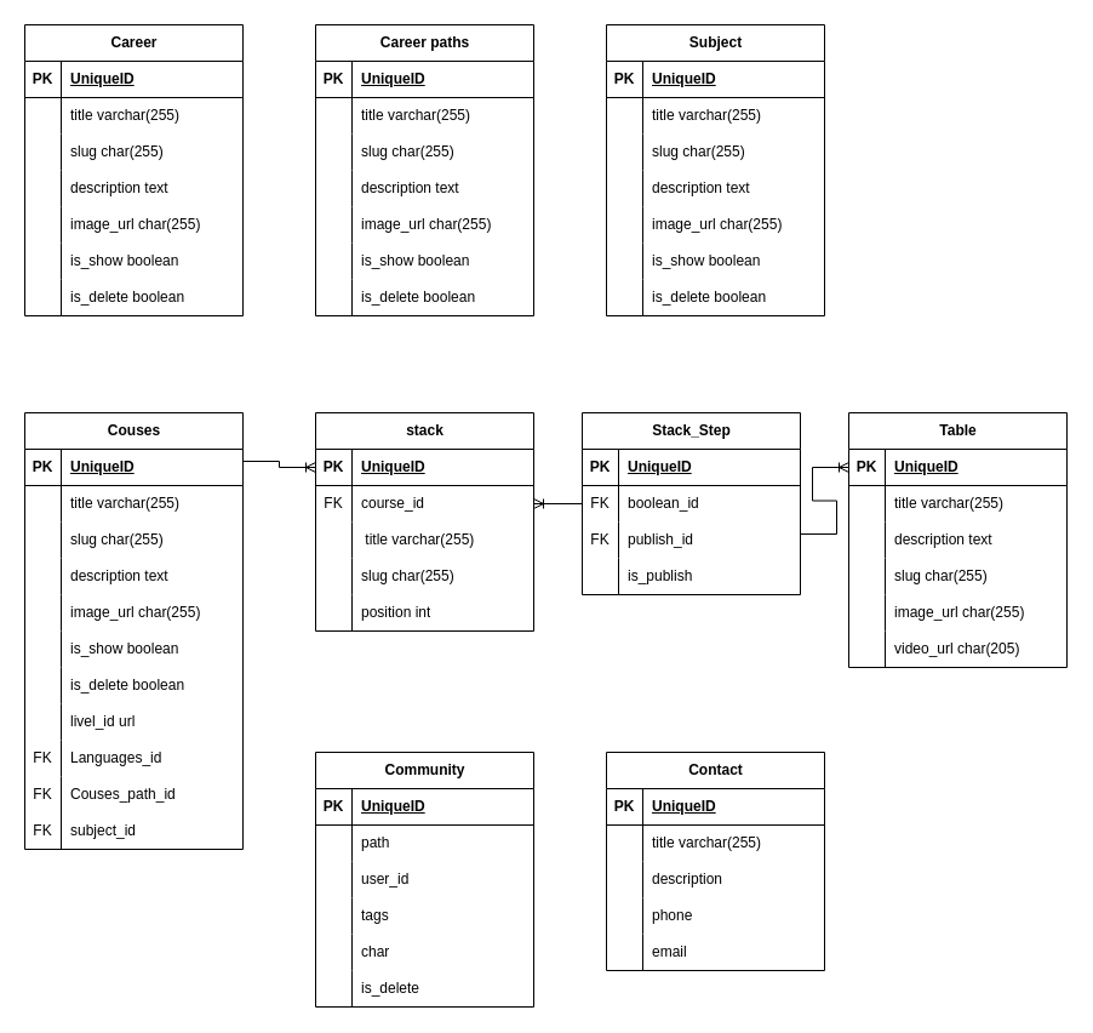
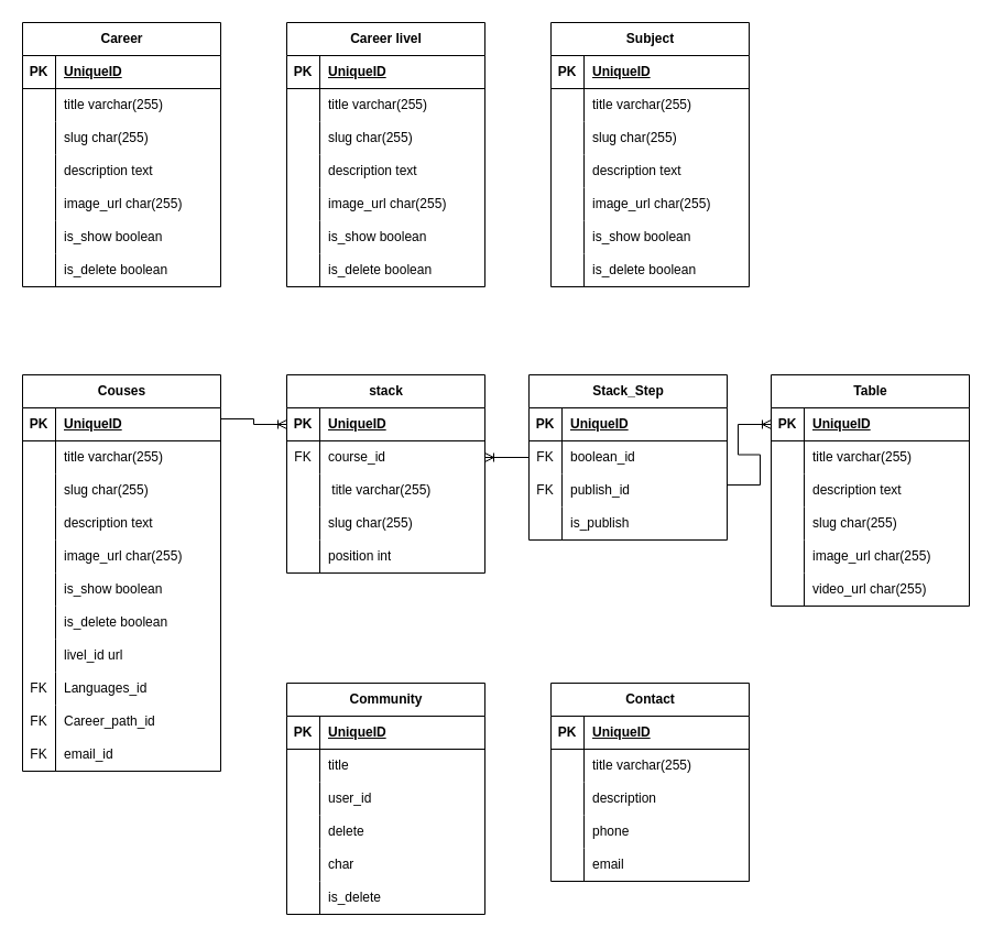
- <mxCell id="24" value="&lt;div&gt;Career paths&lt;/div&gt;" style="shape=table;startSize=30;container=1;collapsible=1;childLayout=tableLayout;fixedRows=1;rowLines=0;fontStyle=1;align=center;resizeLast=1;html=1;fontFamily=Helvetica;fontSize=12;fontColor=default;fillColor=none;gradientColor=none;" vertex="1" parent="1"><mxGeometry x="260" y="20" width="180" height="240" as="geometry" /></mxCell>
+ <mxCell id="24" value="&lt;div&gt;Career livel&lt;/div&gt;" style="shape=table;startSize=30;container=1;collapsible=1;childLayout=tableLayout;fixedRows=1;rowLines=0;fontStyle=1;align=center;resizeLast=1;html=1;fontFamily=Helvetica;fontSize=12;fontColor=default;fillColor=none;gradientColor=none;" vertex="1" parent="1"><mxGeometry x="260" y="20" width="180" height="240" as="geometry" /></mxCell>
- <mxCell id="153" value="video_url char(205)" style="shape=partialRectangle;connectable=0;fillColor=none;top=0;left=0;bottom=0;right=0;align=left;spacingLeft=6;overflow=hidden;fontFamily=Helvetica;fontSize=12;fontColor=default;html=1;" vertex="1" parent="151"><mxGeometry x="30" width="150" height="30" as="geometry"><mxRectangle width="150" height="30" as="alternateBounds" /></mxGeometry></mxCell>
+ <mxCell id="153" value="video_url char(255)" style="shape=partialRectangle;connectable=0;fillColor=none;top=0;left=0;bottom=0;right=0;align=left;spacingLeft=6;overflow=hidden;fontFamily=Helvetica;fontSize=12;fontColor=default;html=1;" vertex="1" parent="151"><mxGeometry x="30" width="150" height="30" as="geometry"><mxRectangle width="150" height="30" as="alternateBounds" /></mxGeometry></mxCell>
- <mxCell id="118" value="Couses_path_id" style="shape=partialRectangle;connectable=0;fillColor=none;top=0;left=0;bottom=0;right=0;align=left;spacingLeft=6;fontStyle=0;overflow=hidden;whiteSpace=wrap;html=1;fontFamily=Helvetica;fontSize=12;fontColor=default;" vertex="1" parent="116"><mxGeometry x="30" width="150" height="30" as="geometry"><mxRectangle width="150" height="30" as="alternateBounds" /></mxGeometry></mxCell>
+ <mxCell id="118" value="Career_path_id" style="shape=partialRectangle;connectable=0;fillColor=none;top=0;left=0;bottom=0;right=0;align=left;spacingLeft=6;fontStyle=0;overflow=hidden;whiteSpace=wrap;html=1;fontFamily=Helvetica;fontSize=12;fontColor=default;" vertex="1" parent="116"><mxGeometry x="30" width="150" height="30" as="geometry"><mxRectangle width="150" height="30" as="alternateBounds" /></mxGeometry></mxCell>
- <mxCell id="121" value="subject_id" style="shape=partialRectangle;connectable=0;fillColor=none;top=0;left=0;bottom=0;right=0;align=left;spacingLeft=6;fontStyle=0;overflow=hidden;whiteSpace=wrap;html=1;fontFamily=Helvetica;fontSize=12;fontColor=default;" vertex="1" parent="119"><mxGeometry x="30" width="150" height="30" as="geometry"><mxRectangle width="150" height="30" as="alternateBounds" /></mxGeometry></mxCell>
+ <mxCell id="121" value="email_id" style="shape=partialRectangle;connectable=0;fillColor=none;top=0;left=0;bottom=0;right=0;align=left;spacingLeft=6;fontStyle=0;overflow=hidden;whiteSpace=wrap;html=1;fontFamily=Helvetica;fontSize=12;fontColor=default;" vertex="1" parent="119"><mxGeometry x="30" width="150" height="30" as="geometry"><mxRectangle width="150" height="30" as="alternateBounds" /></mxGeometry></mxCell>
- <mxCell id="163" value="path" style="shape=partialRectangle;connectable=0;fillColor=none;top=0;left=0;bottom=0;right=0;align=left;spacingLeft=6;overflow=hidden;whiteSpace=wrap;html=1;fontFamily=Helvetica;fontSize=12;fontColor=default;" vertex="1" parent="161"><mxGeometry x="30" width="150" height="30" as="geometry"><mxRectangle width="150" height="30" as="alternateBounds" /></mxGeometry></mxCell>
+ <mxCell id="163" value="title" style="shape=partialRectangle;connectable=0;fillColor=none;top=0;left=0;bottom=0;right=0;align=left;spacingLeft=6;overflow=hidden;whiteSpace=wrap;html=1;fontFamily=Helvetica;fontSize=12;fontColor=default;" vertex="1" parent="161"><mxGeometry x="30" width="150" height="30" as="geometry"><mxRectangle width="150" height="30" as="alternateBounds" /></mxGeometry></mxCell>
- <mxCell id="169" value="tags" style="shape=partialRectangle;connectable=0;fillColor=none;top=0;left=0;bottom=0;right=0;align=left;spacingLeft=6;overflow=hidden;whiteSpace=wrap;html=1;fontFamily=Helvetica;fontSize=12;fontColor=default;" vertex="1" parent="167"><mxGeometry x="30" width="150" height="30" as="geometry"><mxRectangle width="150" height="30" as="alternateBounds" /></mxGeometry></mxCell>
+ <mxCell id="169" value="delete" style="shape=partialRectangle;connectable=0;fillColor=none;top=0;left=0;bottom=0;right=0;align=left;spacingLeft=6;overflow=hidden;whiteSpace=wrap;html=1;fontFamily=Helvetica;fontSize=12;fontColor=default;" vertex="1" parent="167"><mxGeometry x="30" width="150" height="30" as="geometry"><mxRectangle width="150" height="30" as="alternateBounds" /></mxGeometry></mxCell>
